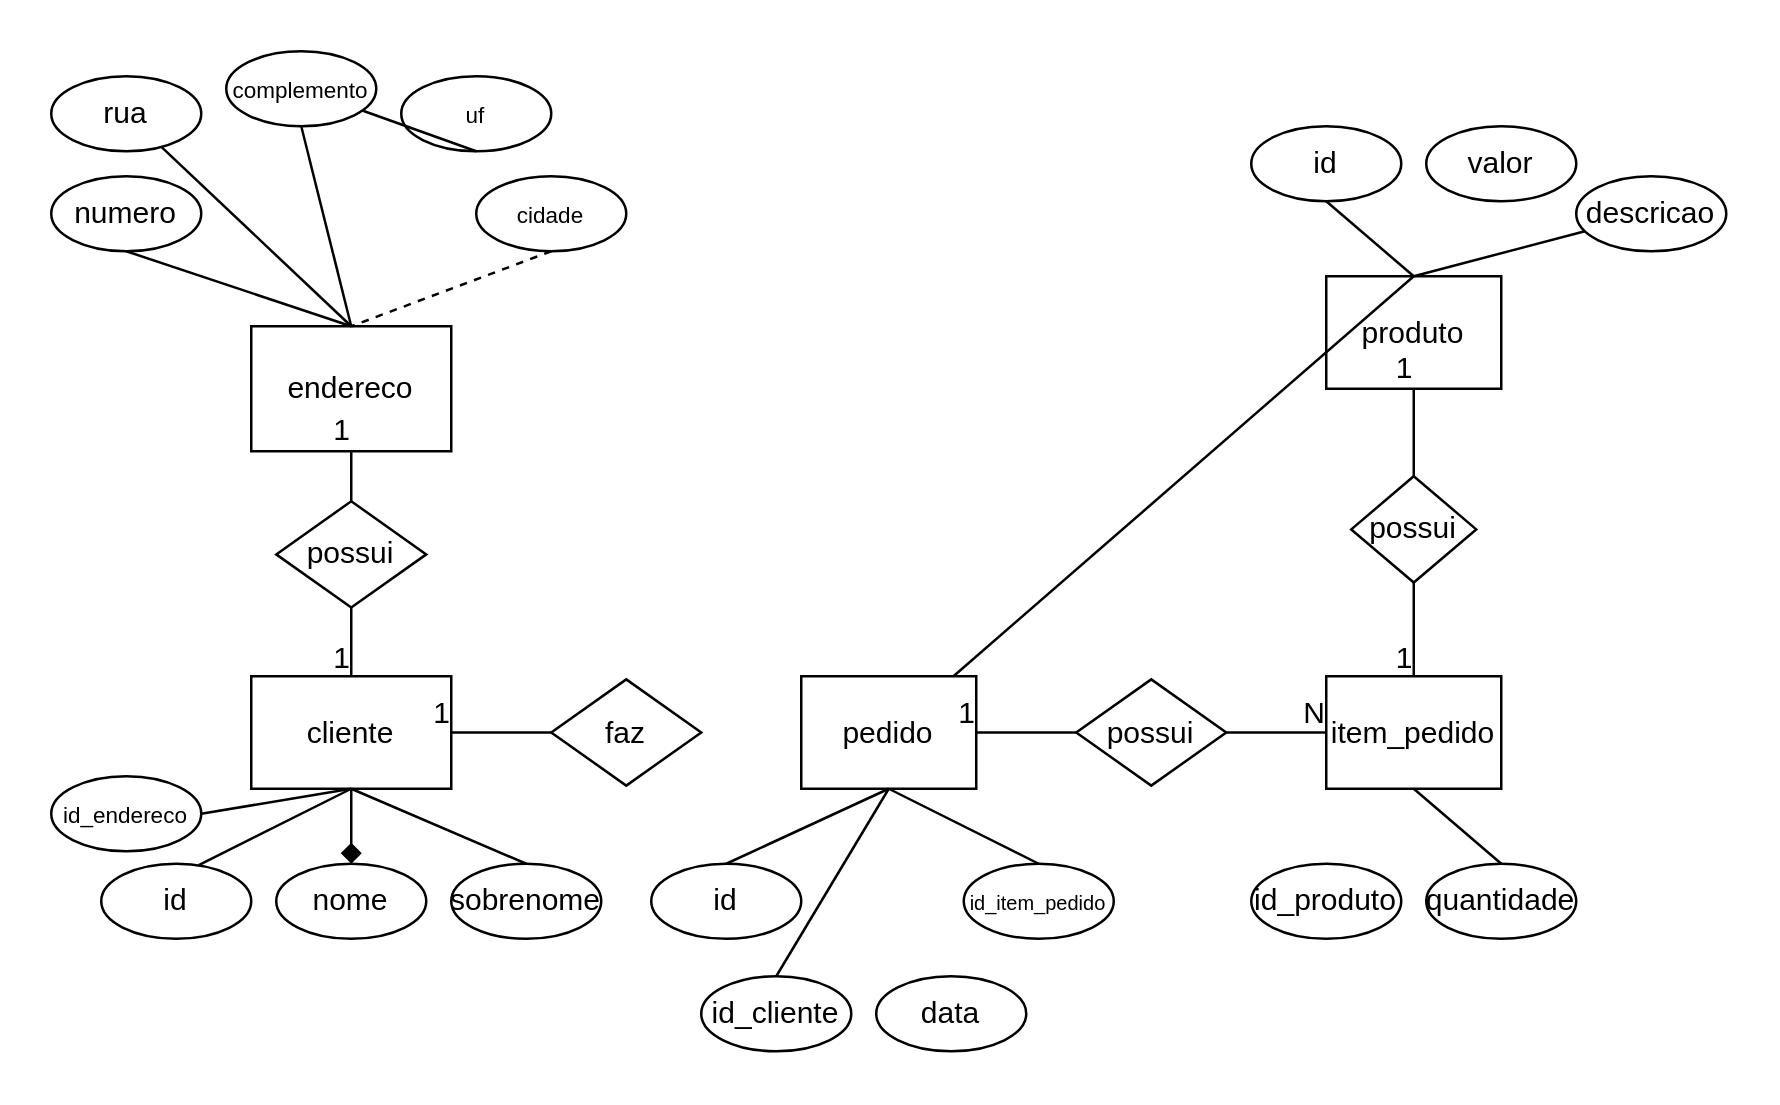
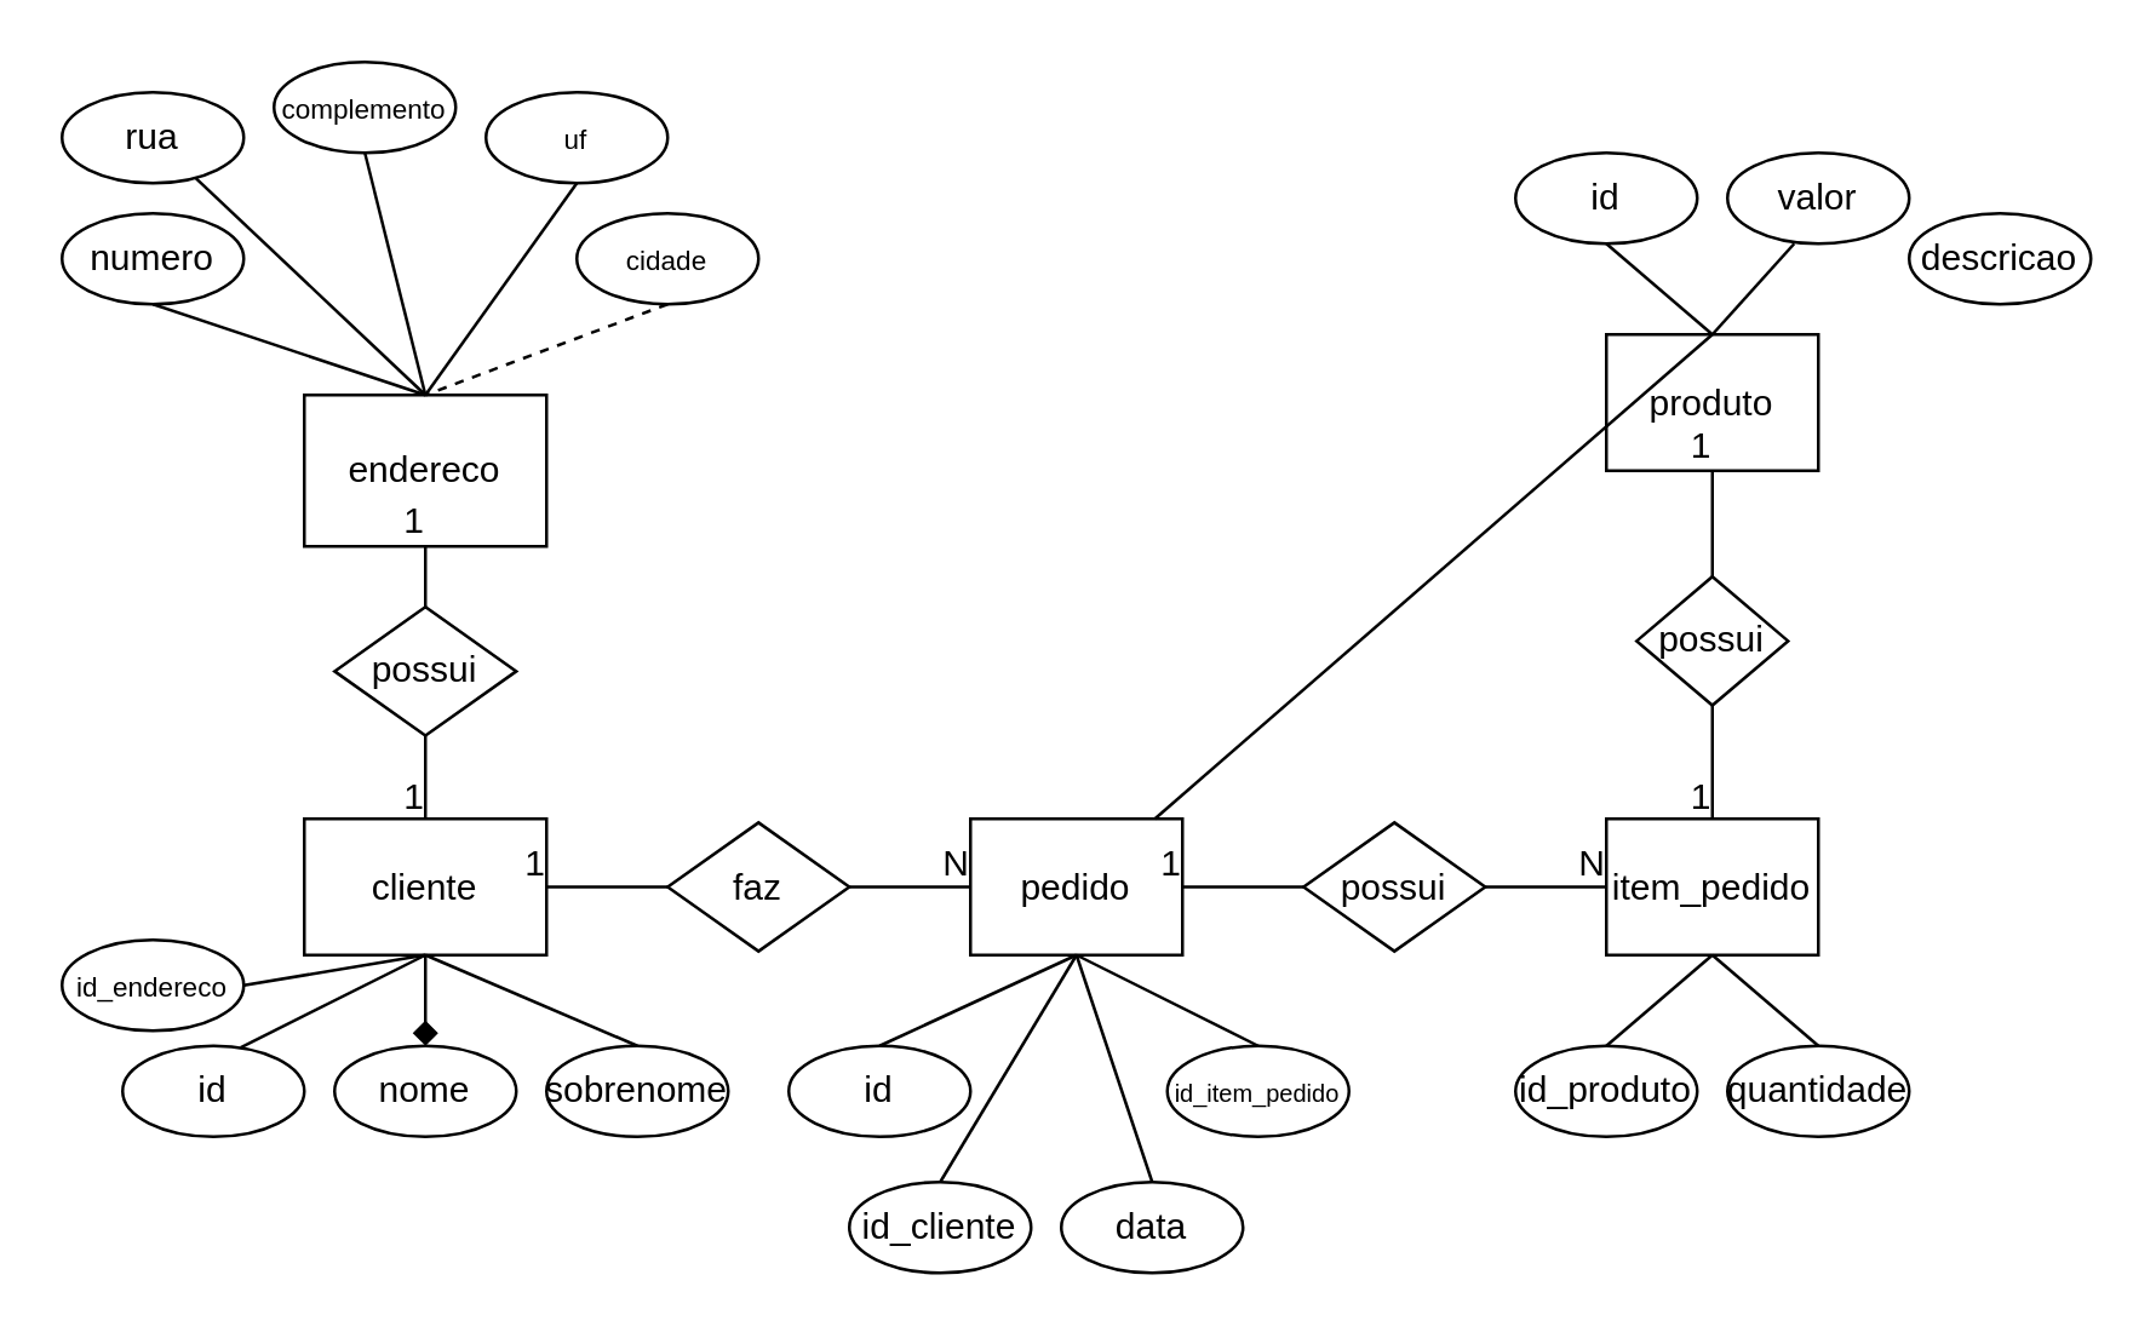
- <mxCell id="51" value="" style="endArrow=none;html=1;rounded=0;fontSize=9;exitX=0.5;exitY=1;exitDx=0;exitDy=0;" edge="1" parent="1" source="46" target="45"><mxGeometry relative="1" as="geometry"><mxPoint x="80" y="130" as="sourcePoint" /><mxPoint x="170" y="160" as="targetPoint" /></mxGeometry></mxCell>
+ <mxCell id="51" value="" style="endArrow=none;html=1;rounded=0;fontSize=9;exitX=0.5;exitY=1;exitDx=0;exitDy=0;entryX=0.5;entryY=0;entryDx=0;entryDy=0;" edge="1" parent="1" source="46" target="37"><mxGeometry relative="1" as="geometry"><mxPoint x="80" y="130" as="sourcePoint" /><mxPoint x="170" y="160" as="targetPoint" /></mxGeometry></mxCell>
- <mxCell id="36" value="" style="endArrow=none;html=1;rounded=0;exitX=0.5;exitY=0;exitDx=0;exitDy=0;" edge="1" parent="1" source="30" target="61"><mxGeometry relative="1" as="geometry"><mxPoint x="785" y="325" as="sourcePoint" /><mxPoint x="750" y="355" as="targetPoint" /></mxGeometry></mxCell>
+ <mxCell id="36" value="" style="endArrow=none;html=1;rounded=0;exitX=0.5;exitY=0;exitDx=0;exitDy=0;entryX=0.367;entryY=1;entryDx=0;entryDy=0;entryPerimeter=0;" edge="1" parent="1" source="30" target="32"><mxGeometry relative="1" as="geometry"><mxPoint x="785" y="325" as="sourcePoint" /><mxPoint x="750" y="355" as="targetPoint" /></mxGeometry></mxCell>
+ <mxCell id="8" value="" style="endArrow=none;html=1;rounded=0;entryX=0;entryY=0.5;entryDx=0;entryDy=0;exitX=1;exitY=0.5;exitDx=0;exitDy=0;" parent="1" source="7" target="2" edge="1"><mxGeometry relative="1" as="geometry"><mxPoint x="320" y="385" as="sourcePoint" /><mxPoint x="480" y="385" as="targetPoint" /></mxGeometry></mxCell>
+ <mxCell id="9" value="N" style="resizable=0;html=1;align=right;verticalAlign=bottom;" parent="8" connectable="0" vertex="1"><mxGeometry x="1" relative="1" as="geometry" /></mxCell>
+ <mxCell id="33" value="" style="endArrow=none;html=1;rounded=0;exitX=0.5;exitY=1;exitDx=0;exitDy=0;entryX=0.5;entryY=0;entryDx=0;entryDy=0;" edge="1" parent="1" source="22" target="25"><mxGeometry relative="1" as="geometry"><mxPoint x="365" y="325" as="sourcePoint" /><mxPoint x="540" y="340" as="targetPoint" /></mxGeometry></mxCell>
+ <mxCell id="4" value="" style="endArrow=none;html=1;rounded=0;exitX=0.5;exitY=1;exitDx=0;exitDy=0;entryX=0.5;entryY=0;entryDx=0;entryDy=0;" parent="1" source="2" target="3" edge="1"><mxGeometry relative="1" as="geometry"><mxPoint x="320" y="325" as="sourcePoint" /><mxPoint x="480" y="325" as="targetPoint" /></mxGeometry></mxCell>
